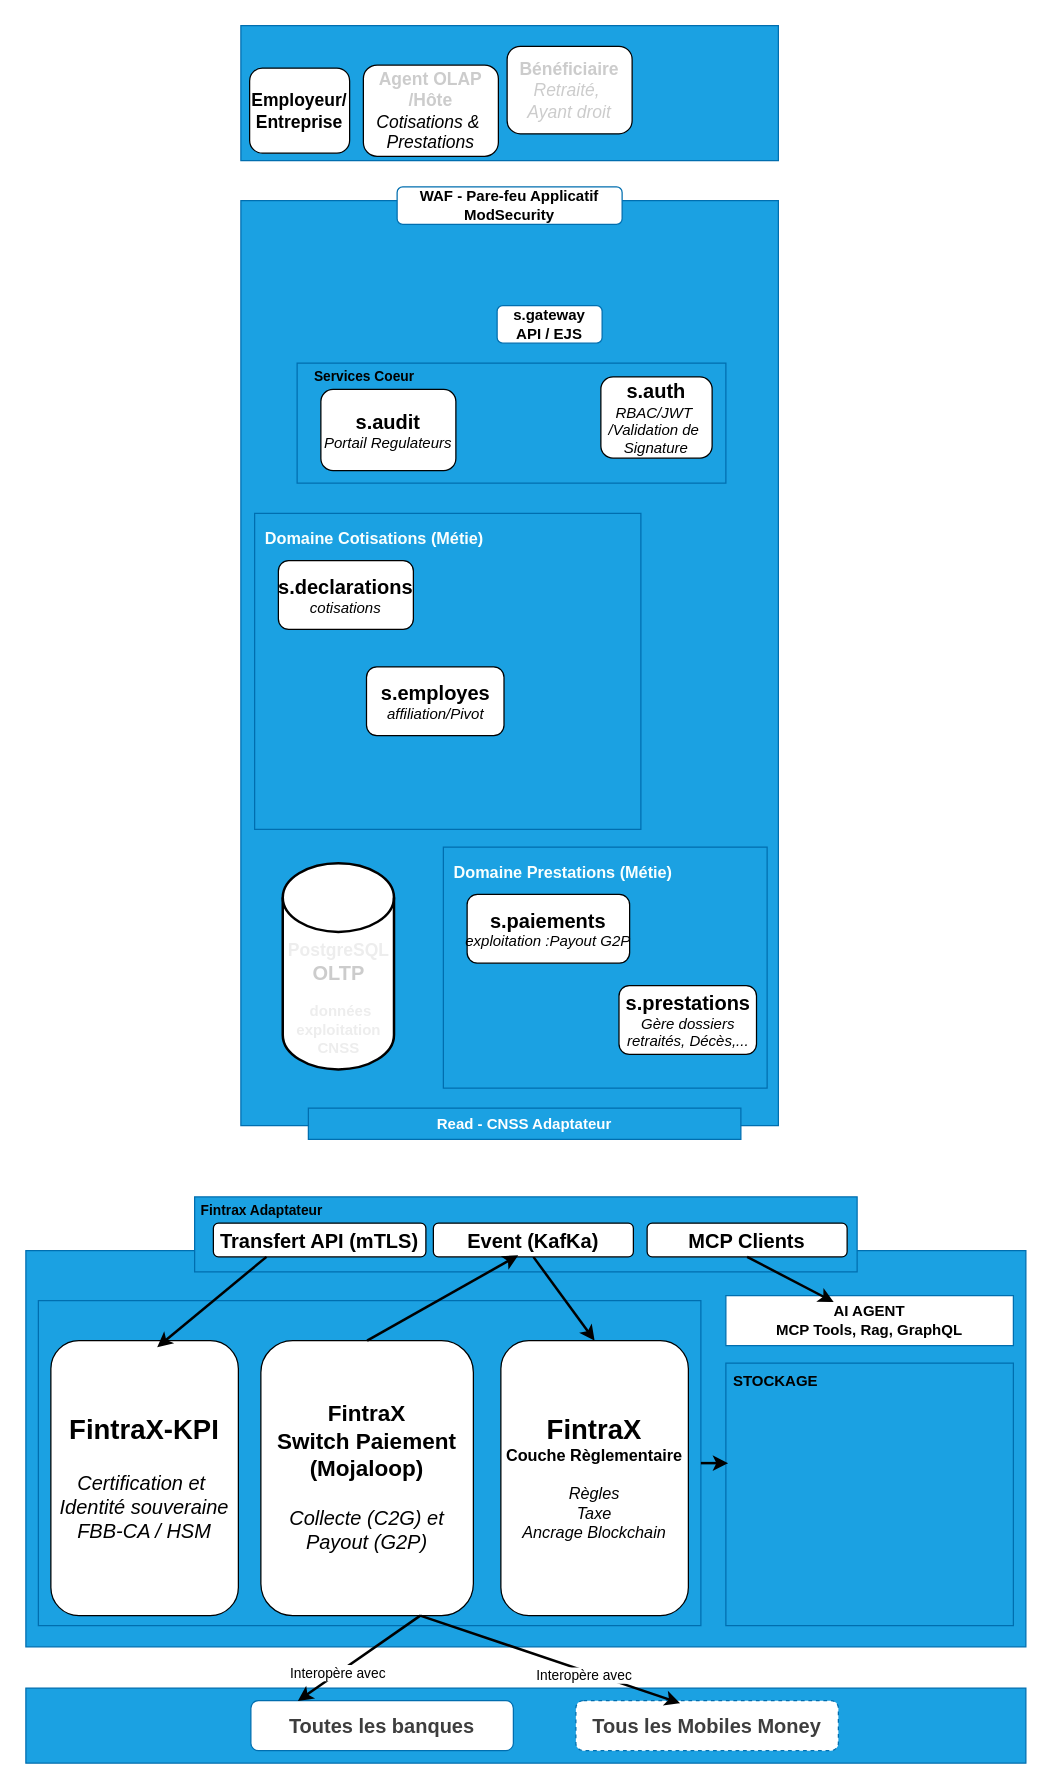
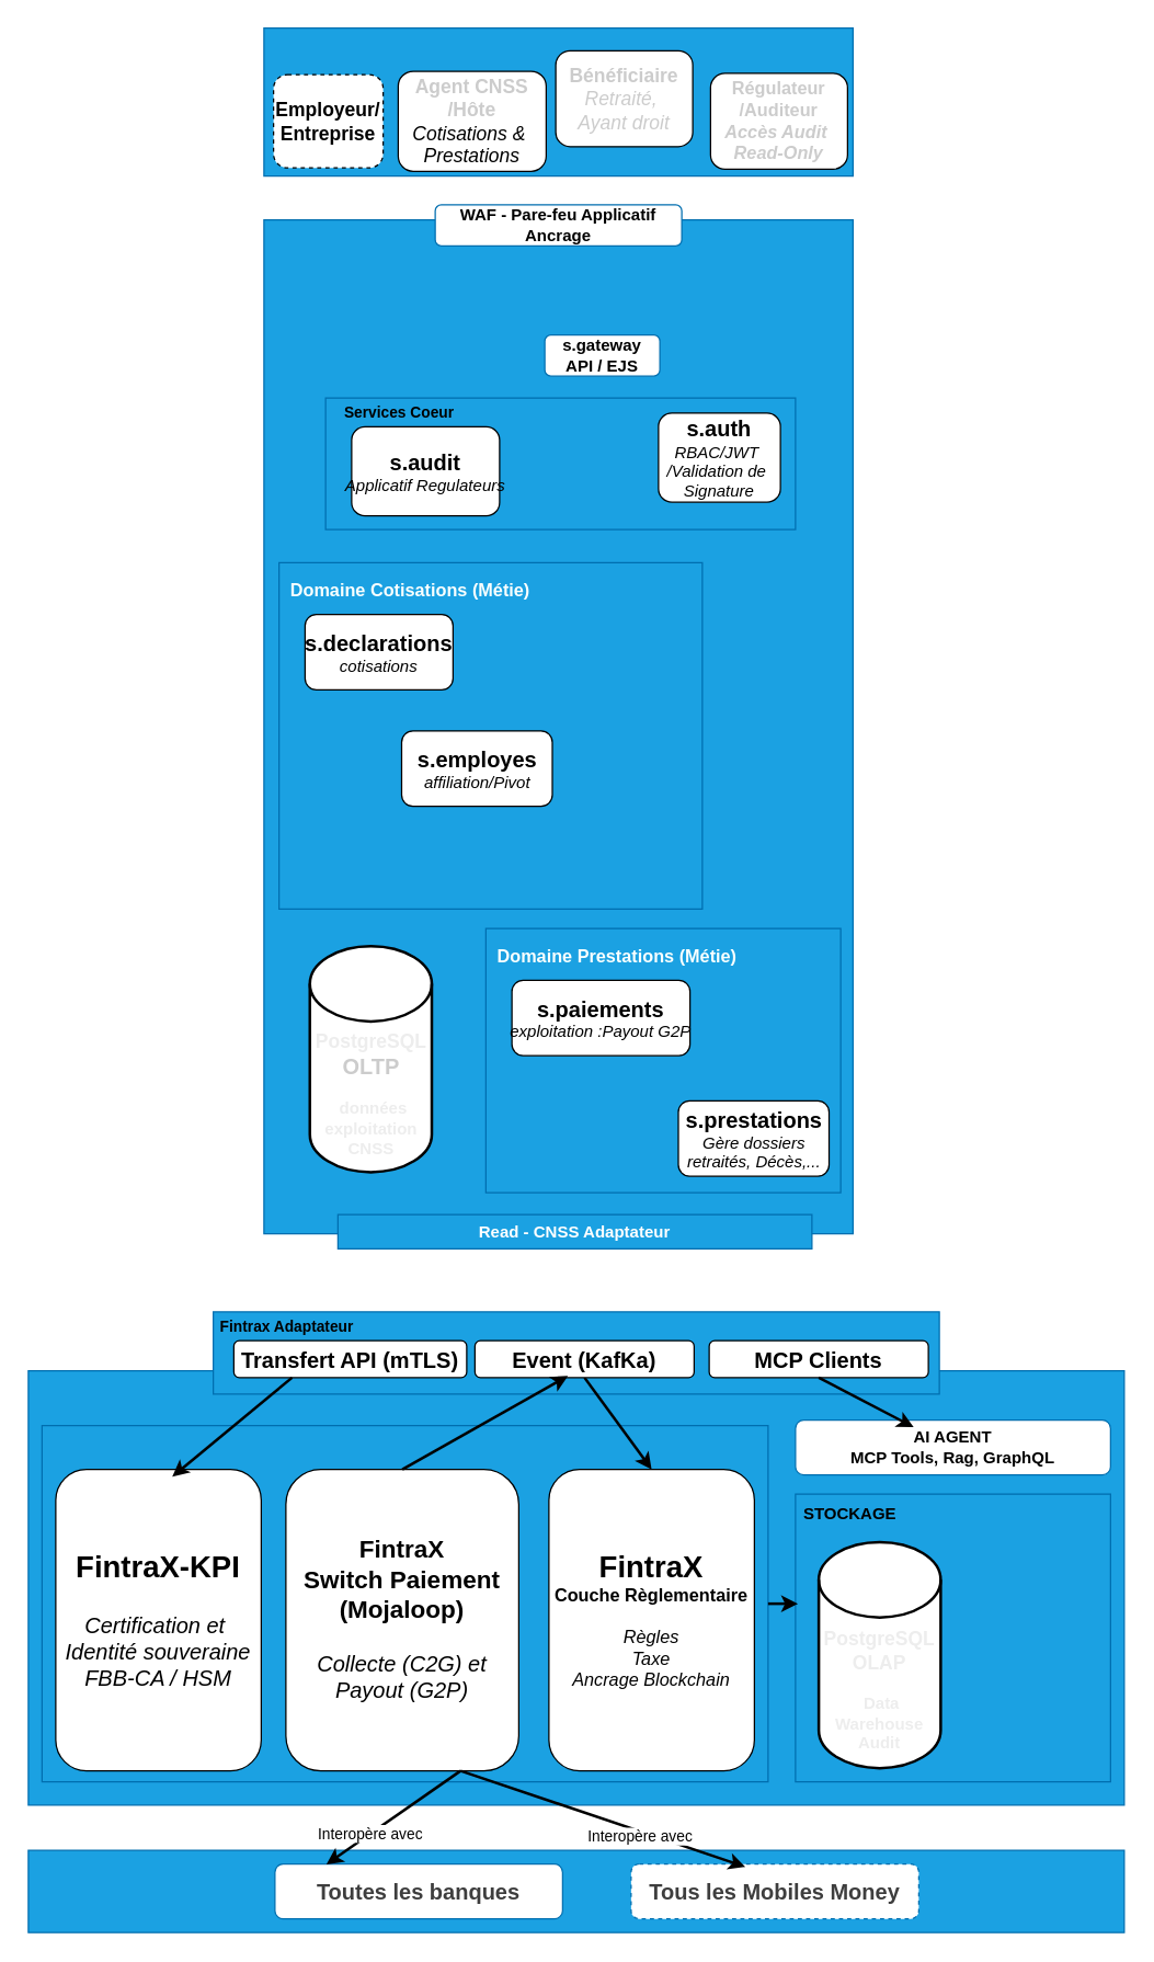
- <mxCell id="45" value="&lt;font face=&quot;trebuchet ms, verdana, arial, sans-serif&quot; style=&quot;font-size: 14px;&quot;&gt;&lt;span style=&quot;text-wrap-mode: nowrap;&quot;&gt;&lt;b style=&quot;&quot;&gt;Employeur/&lt;/b&gt;&lt;/span&gt;&lt;/font&gt;&lt;div&gt;&lt;font face=&quot;trebuchet ms, verdana, arial, sans-serif&quot; style=&quot;font-size: 14px;&quot;&gt;&lt;span style=&quot;text-wrap-mode: nowrap;&quot;&gt;&lt;b style=&quot;&quot;&gt;Entreprise&lt;/b&gt;&lt;/span&gt;&lt;/font&gt;&lt;/div&gt;" style="rounded=1;whiteSpace=wrap;html=1;fillColor=light-dark(#FFFFFF,#FFD966);fontColor=light-dark(#000000,#000000);textShadow=0;strokeColor=light-dark(#000000,#000000);" vertex="1" parent="43"><mxGeometry x="7" y="34" width="80" height="68" as="geometry" /></mxCell>
+ <mxCell id="45" value="&lt;font face=&quot;trebuchet ms, verdana, arial, sans-serif&quot; style=&quot;font-size: 14px;&quot;&gt;&lt;span style=&quot;text-wrap-mode: nowrap;&quot;&gt;&lt;b style=&quot;&quot;&gt;Employeur/&lt;/b&gt;&lt;/span&gt;&lt;/font&gt;&lt;div&gt;&lt;font face=&quot;trebuchet ms, verdana, arial, sans-serif&quot; style=&quot;font-size: 14px;&quot;&gt;&lt;span style=&quot;text-wrap-mode: nowrap;&quot;&gt;&lt;b style=&quot;&quot;&gt;Entreprise&lt;/b&gt;&lt;/span&gt;&lt;/font&gt;&lt;/div&gt;" style="rounded=1;whiteSpace=wrap;html=1;fillColor=light-dark(#FFFFFF,#FFD966);fontColor=light-dark(#000000,#000000);textShadow=0;strokeColor=light-dark(#000000,#000000);dashed=1;" vertex="1" parent="43"><mxGeometry x="7" y="34" width="80" height="68" as="geometry" /></mxCell>
- <mxCell id="46" value="&lt;font style=&quot;color: light-dark(rgb(0, 0, 0), rgb(0, 0, 0)); font-size: 14px;&quot;&gt;&lt;b style=&quot;font-family: &amp;quot;trebuchet ms&amp;quot;, verdana, arial, sans-serif; text-wrap-mode: nowrap; color: rgb(204, 204, 204);&quot;&gt;Agent OLAP&lt;/b&gt;&lt;/font&gt;&lt;div&gt;&lt;font style=&quot;color: light-dark(rgb(0, 0, 0), rgb(0, 0, 0)); font-size: 14px;&quot;&gt;&lt;b style=&quot;font-family: &amp;quot;trebuchet ms&amp;quot;, verdana, arial, sans-serif; text-wrap-mode: nowrap; color: rgb(204, 204, 204);&quot;&gt;/Hôte&lt;/b&gt;&lt;/font&gt;&lt;div&gt;&lt;i style=&quot;text-wrap-mode: nowrap; color: light-dark(rgb(0, 0, 0), rgb(0, 0, 0)); font-size: 14px; font-family: &amp;quot;trebuchet ms&amp;quot;, verdana, arial, sans-serif; background-color: transparent;&quot;&gt;Cotisations &amp;amp;&amp;nbsp;&lt;/i&gt;&lt;div&gt;&lt;span style=&quot;color: rgb(204, 204, 204);&quot;&gt;&lt;font style=&quot;color: light-dark(rgb(0, 0, 0), rgb(0, 0, 0)); font-size: 14px;&quot; face=&quot;trebuchet ms, verdana, arial, sans-serif&quot;&gt;&lt;span style=&quot;text-wrap-mode: nowrap;&quot;&gt;&lt;i style=&quot;&quot;&gt;Prestations&lt;/i&gt;&lt;/span&gt;&lt;/font&gt;&lt;/span&gt;&lt;/div&gt;&lt;/div&gt;&lt;/div&gt;" style="rounded=1;whiteSpace=wrap;html=1;fillColor=light-dark(#FFFFFF,#FFD966);fontColor=light-dark(#000000,#000000);textShadow=0;strokeColor=light-dark(#000000,#000000);" vertex="1" parent="43"><mxGeometry x="98" y="31.5" width="108" height="73" as="geometry" /></mxCell>
+ <mxCell id="46" value="&lt;font style=&quot;color: light-dark(rgb(0, 0, 0), rgb(0, 0, 0)); font-size: 14px;&quot;&gt;&lt;b style=&quot;font-family: &amp;quot;trebuchet ms&amp;quot;, verdana, arial, sans-serif; text-wrap-mode: nowrap; color: rgb(204, 204, 204);&quot;&gt;Agent CNSS&lt;/b&gt;&lt;/font&gt;&lt;div&gt;&lt;font style=&quot;color: light-dark(rgb(0, 0, 0), rgb(0, 0, 0)); font-size: 14px;&quot;&gt;&lt;b style=&quot;font-family: &amp;quot;trebuchet ms&amp;quot;, verdana, arial, sans-serif; text-wrap-mode: nowrap; color: rgb(204, 204, 204);&quot;&gt;/Hôte&lt;/b&gt;&lt;/font&gt;&lt;div&gt;&lt;i style=&quot;text-wrap-mode: nowrap; color: light-dark(rgb(0, 0, 0), rgb(0, 0, 0)); font-size: 14px; font-family: &amp;quot;trebuchet ms&amp;quot;, verdana, arial, sans-serif; background-color: transparent;&quot;&gt;Cotisations &amp;amp;&amp;nbsp;&lt;/i&gt;&lt;div&gt;&lt;span style=&quot;color: rgb(204, 204, 204);&quot;&gt;&lt;font style=&quot;color: light-dark(rgb(0, 0, 0), rgb(0, 0, 0)); font-size: 14px;&quot; face=&quot;trebuchet ms, verdana, arial, sans-serif&quot;&gt;&lt;span style=&quot;text-wrap-mode: nowrap;&quot;&gt;&lt;i style=&quot;&quot;&gt;Prestations&lt;/i&gt;&lt;/span&gt;&lt;/font&gt;&lt;/span&gt;&lt;/div&gt;&lt;/div&gt;&lt;/div&gt;" style="rounded=1;whiteSpace=wrap;html=1;fillColor=light-dark(#FFFFFF,#FFD966);fontColor=light-dark(#000000,#000000);textShadow=0;strokeColor=light-dark(#000000,#000000);" vertex="1" parent="43"><mxGeometry x="98" y="31.5" width="108" height="73" as="geometry" /></mxCell>
+ <mxCell id="47" value="&lt;b&gt;&lt;font style=&quot;font-size: 13px;&quot;&gt;&lt;span style=&quot;color: rgb(204, 204, 204); font-family: &amp;quot;trebuchet ms&amp;quot;, verdana, arial, sans-serif; text-wrap-mode: nowrap;&quot;&gt;Régulateur&lt;/span&gt;&lt;/font&gt;&lt;/b&gt;&lt;div&gt;&lt;b&gt;&lt;font style=&quot;font-size: 13px;&quot;&gt;&lt;span style=&quot;color: rgb(204, 204, 204); font-family: &amp;quot;trebuchet ms&amp;quot;, verdana, arial, sans-serif; text-wrap-mode: nowrap;&quot;&gt;/Auditeur&lt;/span&gt;&lt;br style=&quot;color: rgb(204, 204, 204); font-family: &amp;quot;trebuchet ms&amp;quot;, verdana, arial, sans-serif; text-wrap-mode: nowrap;&quot;&gt;&lt;i style=&quot;color: rgb(204, 204, 204); font-family: &amp;quot;trebuchet ms&amp;quot;, verdana, arial, sans-serif; text-wrap-mode: nowrap;&quot;&gt;Accès Audit&amp;nbsp;&lt;/i&gt;&lt;/font&gt;&lt;/b&gt;&lt;div&gt;&lt;b&gt;&lt;font style=&quot;font-size: 13px;&quot;&gt;&lt;i style=&quot;color: rgb(204, 204, 204); font-family: &amp;quot;trebuchet ms&amp;quot;, verdana, arial, sans-serif; text-wrap-mode: nowrap;&quot;&gt;Read-Only&lt;/i&gt;&lt;/font&gt;&lt;/b&gt;&lt;/div&gt;&lt;/div&gt;" style="rounded=1;whiteSpace=wrap;html=1;fillColor=light-dark(#FFFFFF,#FFD966);fontColor=light-dark(#000000,#000000);textShadow=0;strokeColor=light-dark(#000000,#000000);" vertex="1" parent="43"><mxGeometry x="326" y="33" width="100" height="70" as="geometry" /></mxCell>
- <mxCell id="31" value="&lt;font style=&quot;color: light-dark(rgb(0, 0, 0), rgb(0, 0, 0));&quot;&gt;&lt;b style=&quot;&quot;&gt;WAF - Pare-feu Applicatif&lt;/b&gt;&lt;/font&gt;&lt;div&gt;&lt;font style=&quot;color: light-dark(rgb(0, 0, 0), rgb(0, 0, 0));&quot;&gt;&lt;b style=&quot;&quot;&gt;ModSecurity&lt;/b&gt;&lt;/font&gt;&lt;/div&gt;" style="rounded=1;whiteSpace=wrap;html=1;fillColor=light-dark(#FFFFFF,#FFD966);strokeColor=light-dark(#006EAF,#000000);" vertex="1" parent="1"><mxGeometry x="317" y="149" width="180" height="30" as="geometry" /></mxCell>
+ <mxCell id="31" value="&lt;font style=&quot;color: light-dark(rgb(0, 0, 0), rgb(0, 0, 0));&quot;&gt;&lt;b style=&quot;&quot;&gt;WAF - Pare-feu Applicatif&lt;/b&gt;&lt;/font&gt;&lt;div&gt;&lt;font style=&quot;color: light-dark(rgb(0, 0, 0), rgb(0, 0, 0));&quot;&gt;&lt;b style=&quot;&quot;&gt;Ancrage&lt;/b&gt;&lt;/font&gt;&lt;/div&gt;" style="rounded=1;whiteSpace=wrap;html=1;fillColor=light-dark(#FFFFFF,#FFD966);strokeColor=light-dark(#006EAF,#000000);" vertex="1" parent="1"><mxGeometry x="317" y="149" width="180" height="30" as="geometry" /></mxCell>
- <mxCell id="35" value="&lt;font face=&quot;trebuchet ms, verdana, arial, sans-serif&quot;&gt;&lt;span style=&quot;font-size: 16px; text-wrap-mode: nowrap;&quot;&gt;&lt;b&gt;s.audit&lt;/b&gt;&lt;/span&gt;&lt;/font&gt;&lt;div&gt;&lt;font face=&quot;trebuchet ms, verdana, arial, sans-serif&quot;&gt;&lt;span style=&quot;text-wrap-mode: nowrap;&quot;&gt;&lt;i style=&quot;&quot;&gt;Portail Regulateurs&lt;/i&gt;&lt;/span&gt;&lt;/font&gt;&lt;/div&gt;" style="rounded=1;whiteSpace=wrap;html=1;fillColor=light-dark(#FFFFFF,#FFD966);fontColor=light-dark(#000000,#000000);textShadow=0;strokeColor=light-dark(#000000,#000000);" vertex="1" parent="32"><mxGeometry x="20" y="25" width="108" height="65" as="geometry" /></mxCell>
+ <mxCell id="35" value="&lt;font face=&quot;trebuchet ms, verdana, arial, sans-serif&quot;&gt;&lt;span style=&quot;font-size: 16px; text-wrap-mode: nowrap;&quot;&gt;&lt;b&gt;s.audit&lt;/b&gt;&lt;/span&gt;&lt;/font&gt;&lt;div&gt;&lt;font face=&quot;trebuchet ms, verdana, arial, sans-serif&quot;&gt;&lt;span style=&quot;text-wrap-mode: nowrap;&quot;&gt;&lt;i style=&quot;&quot;&gt;Applicatif Regulateurs&lt;/i&gt;&lt;/span&gt;&lt;/font&gt;&lt;/div&gt;" style="rounded=1;whiteSpace=wrap;html=1;fillColor=light-dark(#FFFFFF,#FFD966);fontColor=light-dark(#000000,#000000);textShadow=0;strokeColor=light-dark(#000000,#000000);" vertex="1" parent="32"><mxGeometry x="20" y="25" width="108" height="65" as="geometry" /></mxCell>
- <mxCell id="53" value="&lt;font face=&quot;trebuchet ms, verdana, arial, sans-serif&quot;&gt;&lt;span style=&quot;font-size: 16px; text-wrap-mode: nowrap;&quot;&gt;&lt;b&gt;s.prestations&lt;br&gt;&lt;/b&gt;&lt;/span&gt;&lt;/font&gt;&lt;div&gt;&lt;font face=&quot;trebuchet ms, verdana, arial, sans-serif&quot;&gt;&lt;span style=&quot;text-wrap-mode: nowrap;&quot;&gt;&lt;i&gt;Gère dossiers&lt;/i&gt;&lt;/span&gt;&lt;/font&gt;&lt;/div&gt;&lt;div&gt;&lt;font face=&quot;trebuchet ms, verdana, arial, sans-serif&quot;&gt;&lt;span style=&quot;text-wrap-mode: nowrap;&quot;&gt;&lt;i&gt;retraités, Décès,...&lt;/i&gt;&lt;/span&gt;&lt;/font&gt;&lt;/div&gt;" style="rounded=1;whiteSpace=wrap;html=1;fillColor=light-dark(#FFFFFF,#FFD966);fontColor=light-dark(#000000,#000000);textShadow=0;strokeColor=light-dark(#000000,#000000);" vertex="1" parent="49"><mxGeometry x="141.5" y="118" width="110" height="55" as="geometry" /></mxCell>
+ <mxCell id="53" value="&lt;font face=&quot;trebuchet ms, verdana, arial, sans-serif&quot;&gt;&lt;span style=&quot;font-size: 16px; text-wrap-mode: nowrap;&quot;&gt;&lt;b&gt;s.prestations&lt;br&gt;&lt;/b&gt;&lt;/span&gt;&lt;/font&gt;&lt;div&gt;&lt;font face=&quot;trebuchet ms, verdana, arial, sans-serif&quot;&gt;&lt;span style=&quot;text-wrap-mode: nowrap;&quot;&gt;&lt;i&gt;Gère dossiers&lt;/i&gt;&lt;/span&gt;&lt;/font&gt;&lt;/div&gt;&lt;div&gt;&lt;font face=&quot;trebuchet ms, verdana, arial, sans-serif&quot;&gt;&lt;span style=&quot;text-wrap-mode: nowrap;&quot;&gt;&lt;i&gt;retraités, Décès,...&lt;/i&gt;&lt;/span&gt;&lt;/font&gt;&lt;/div&gt;" style="rounded=1;whiteSpace=wrap;html=1;fillColor=light-dark(#FFFFFF,#FFD966);fontColor=light-dark(#000000,#000000);textShadow=0;strokeColor=light-dark(#000000,#000000);" vertex="1" parent="49"><mxGeometry x="141.5" y="133" width="110" height="55" as="geometry" /></mxCell>
- <mxCell id="7" value="&lt;b&gt;&lt;font style=&quot;color: light-dark(rgb(0, 0, 0), rgb(16, 16, 16));&quot;&gt;AI AGENT&lt;br&gt;MCP Tools, Rag, GraphQL&lt;/font&gt;&lt;/b&gt;" style="whiteSpace=wrap;html=1;fillColor=light-dark(#FFFFFF,#FFD966);strokeColor=light-dark(#006EAF,#000000);rounded=0;" parent="1" vertex="1"><mxGeometry x="580" y="1036" width="230" height="40" as="geometry" /></mxCell>
+ <mxCell id="7" value="&lt;b&gt;&lt;font style=&quot;color: light-dark(rgb(0, 0, 0), rgb(16, 16, 16));&quot;&gt;AI AGENT&lt;br&gt;MCP Tools, Rag, GraphQL&lt;/font&gt;&lt;/b&gt;" style="rounded=1;whiteSpace=wrap;html=1;fillColor=light-dark(#FFFFFF,#FFD966);strokeColor=light-dark(#006EAF,#000000);" parent="1" vertex="1"><mxGeometry x="580" y="1036" width="230" height="40" as="geometry" /></mxCell>
+ <mxCell id="11" value="&lt;div&gt;&lt;font style=&quot;font-size: 14px;&quot;&gt;&lt;br&gt;&lt;/font&gt;&lt;/div&gt;&lt;div&gt;&lt;font style=&quot;font-size: 14px;&quot;&gt;&lt;br&gt;&lt;/font&gt;&lt;/div&gt;&lt;font style=&quot;font-size: 14px;&quot; color=&quot;#ededed&quot;&gt;&lt;b style=&quot;&quot;&gt;&lt;div&gt;&lt;font color=&quot;#ededed&quot;&gt;&lt;b style=&quot;&quot;&gt;&lt;br&gt;&lt;/b&gt;&lt;/font&gt;&lt;/div&gt;PostgreSQL&lt;/b&gt;&lt;/font&gt;&lt;div&gt;&lt;font style=&quot;font-size: 14px;&quot; color=&quot;#ededed&quot;&gt;&lt;b style=&quot;&quot;&gt;OLAP&lt;/b&gt;&lt;/font&gt;&lt;div&gt;&lt;br&gt;&lt;/div&gt;&lt;div&gt;&lt;font color=&quot;#ededed&quot;&gt;&lt;b&gt;&amp;nbsp;Data Warehouse&lt;/b&gt;&lt;/font&gt;&lt;/div&gt;&lt;div&gt;&lt;font color=&quot;#ededed&quot;&gt;&lt;b&gt;Audit&lt;/b&gt;&lt;/font&gt;&lt;/div&gt;&lt;/div&gt;" style="strokeWidth=2;html=1;shape=mxgraph.flowchart.database;whiteSpace=wrap;fillColor=light-dark(#FFFFFF,#FFD966);strokeColor=light-dark(#000000,#000000);" vertex="1" parent="1"><mxGeometry x="597" y="1125" width="89" height="165" as="geometry" /></mxCell>
